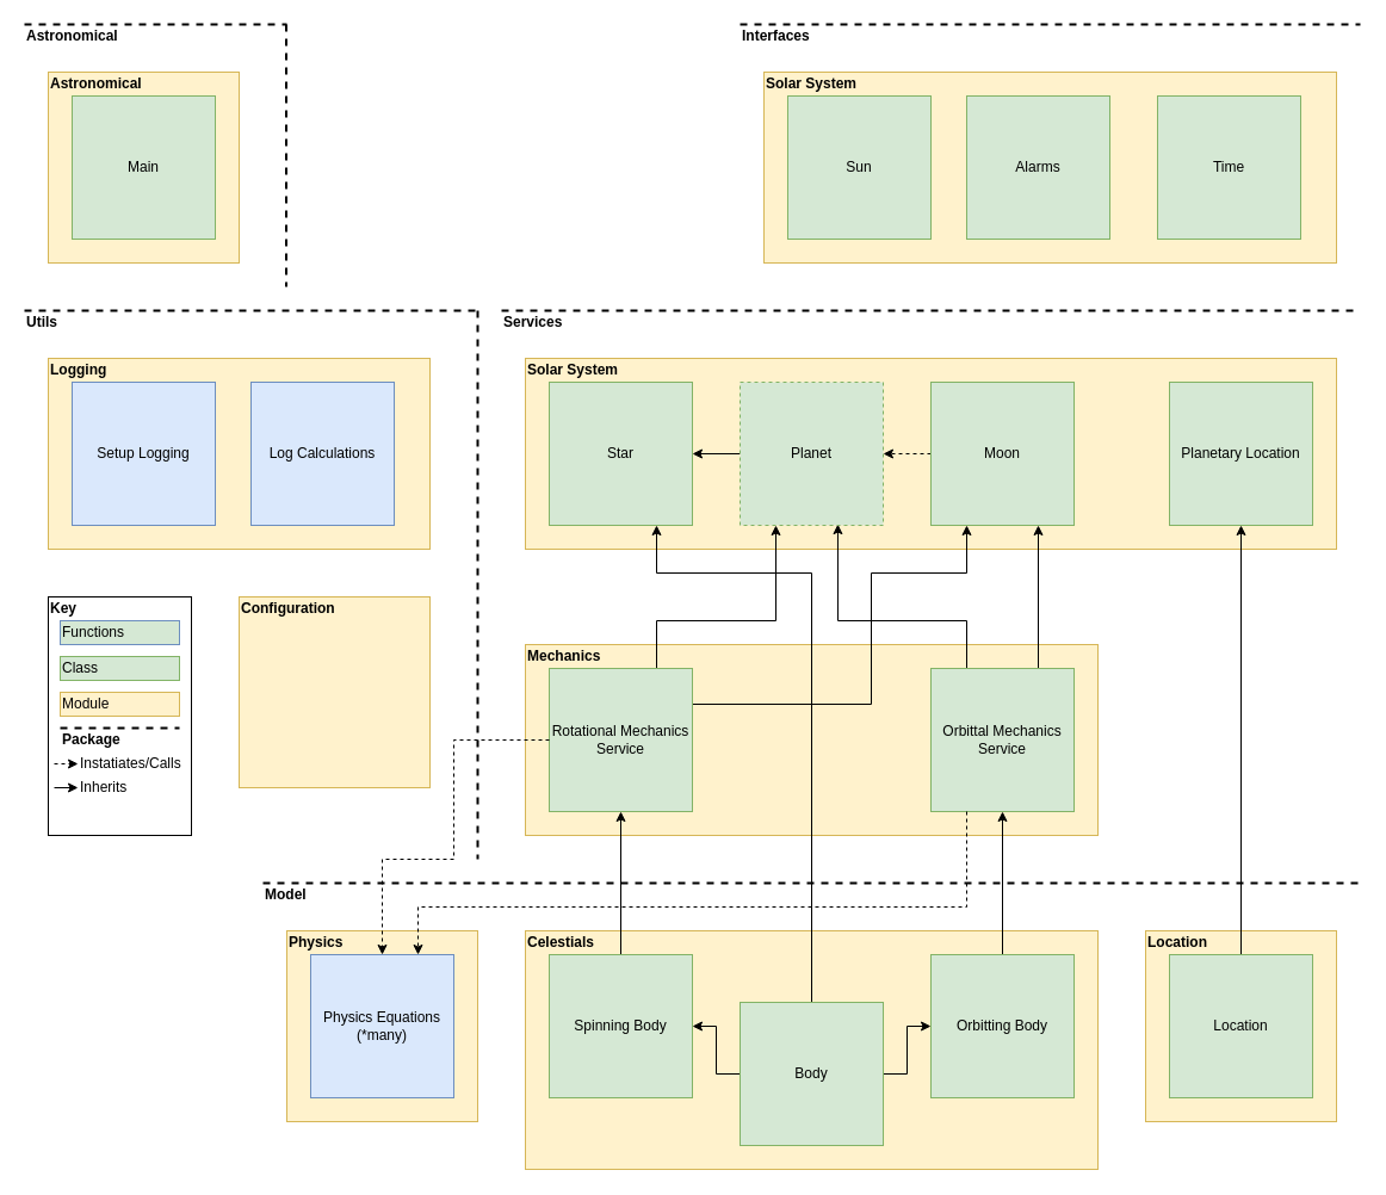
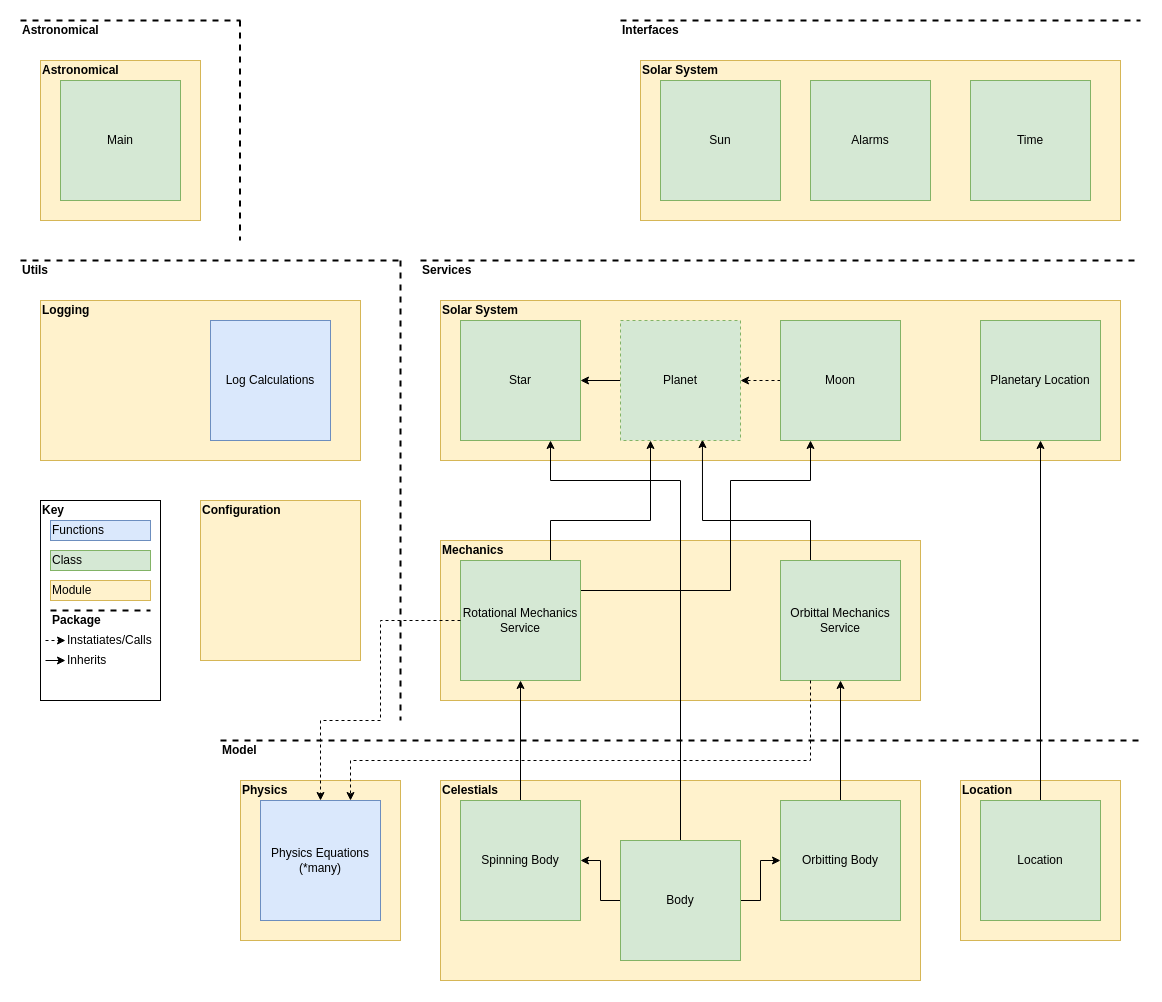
- <mxCell id="60" value="Setup Logging" style="rounded=0;whiteSpace=wrap;html=1;fillColor=#dae8fc;strokeColor=#6c8ebf;" vertex="1" parent="1"><mxGeometry x="60" y="320" width="120" height="120" as="geometry" /></mxCell>
- <mxCell id="18" style="edgeStyle=orthogonalEdgeStyle;rounded=0;orthogonalLoop=1;jettySize=auto;html=1;exitX=0.75;exitY=0;exitDx=0;exitDy=0;entryX=0.75;entryY=1;entryDx=0;entryDy=0;" edge="1" parent="1" source="19" target="26"><mxGeometry relative="1" as="geometry" /></mxCell>
- <mxCell id="43" value="Functions" style="rounded=0;whiteSpace=wrap;html=1;fillColor=#d5e8d4;strokeColor=#6c8ebf;align=left;" vertex="1" parent="1"><mxGeometry x="50" y="520" width="100" height="20" as="geometry" /></mxCell>
+ <mxCell id="43" value="Functions" style="rounded=0;whiteSpace=wrap;html=1;fillColor=#dae8fc;strokeColor=#6c8ebf;align=left;" vertex="1" parent="1"><mxGeometry x="50" y="520" width="100" height="20" as="geometry" /></mxCell>
